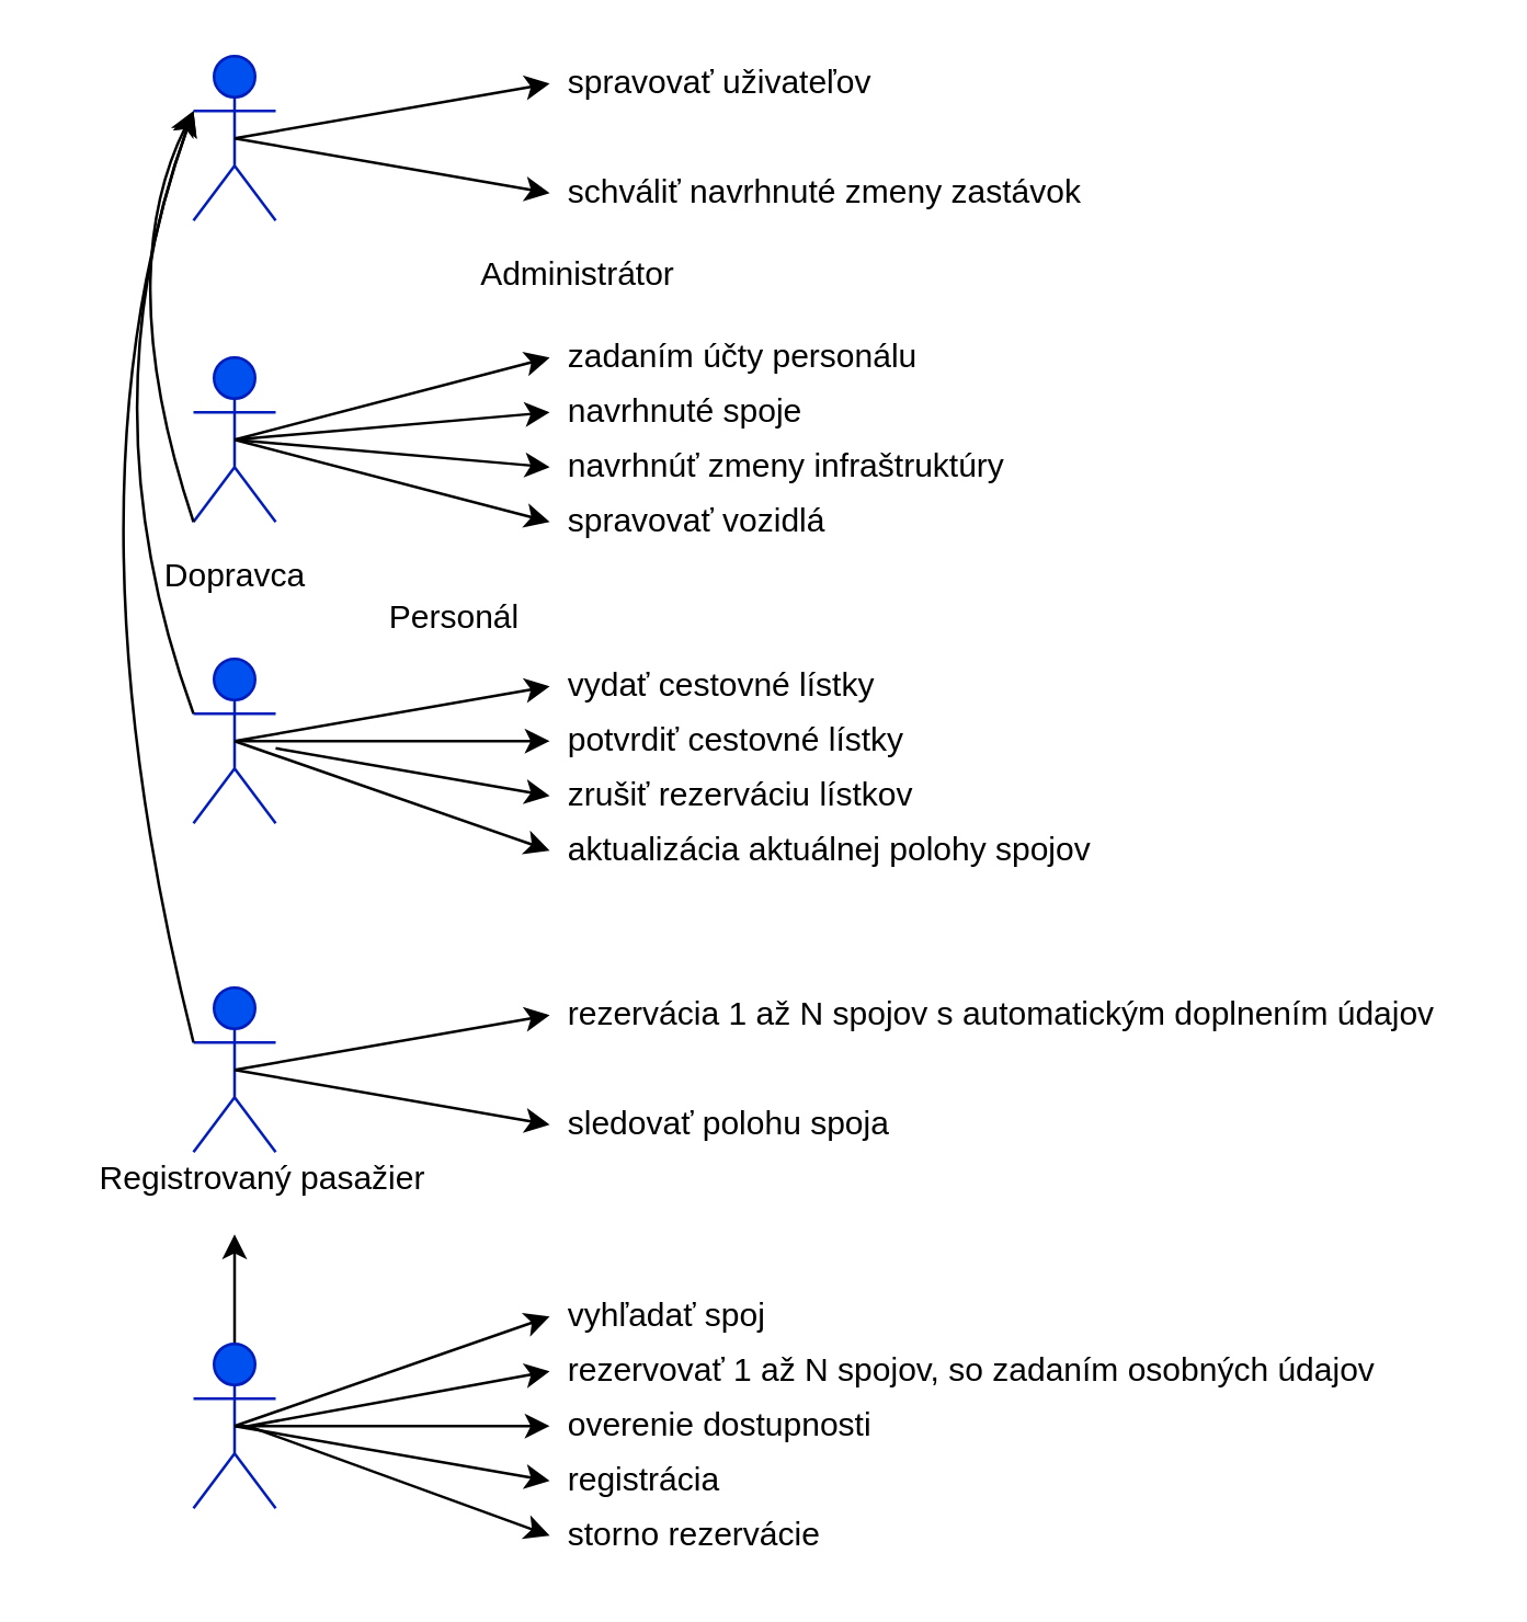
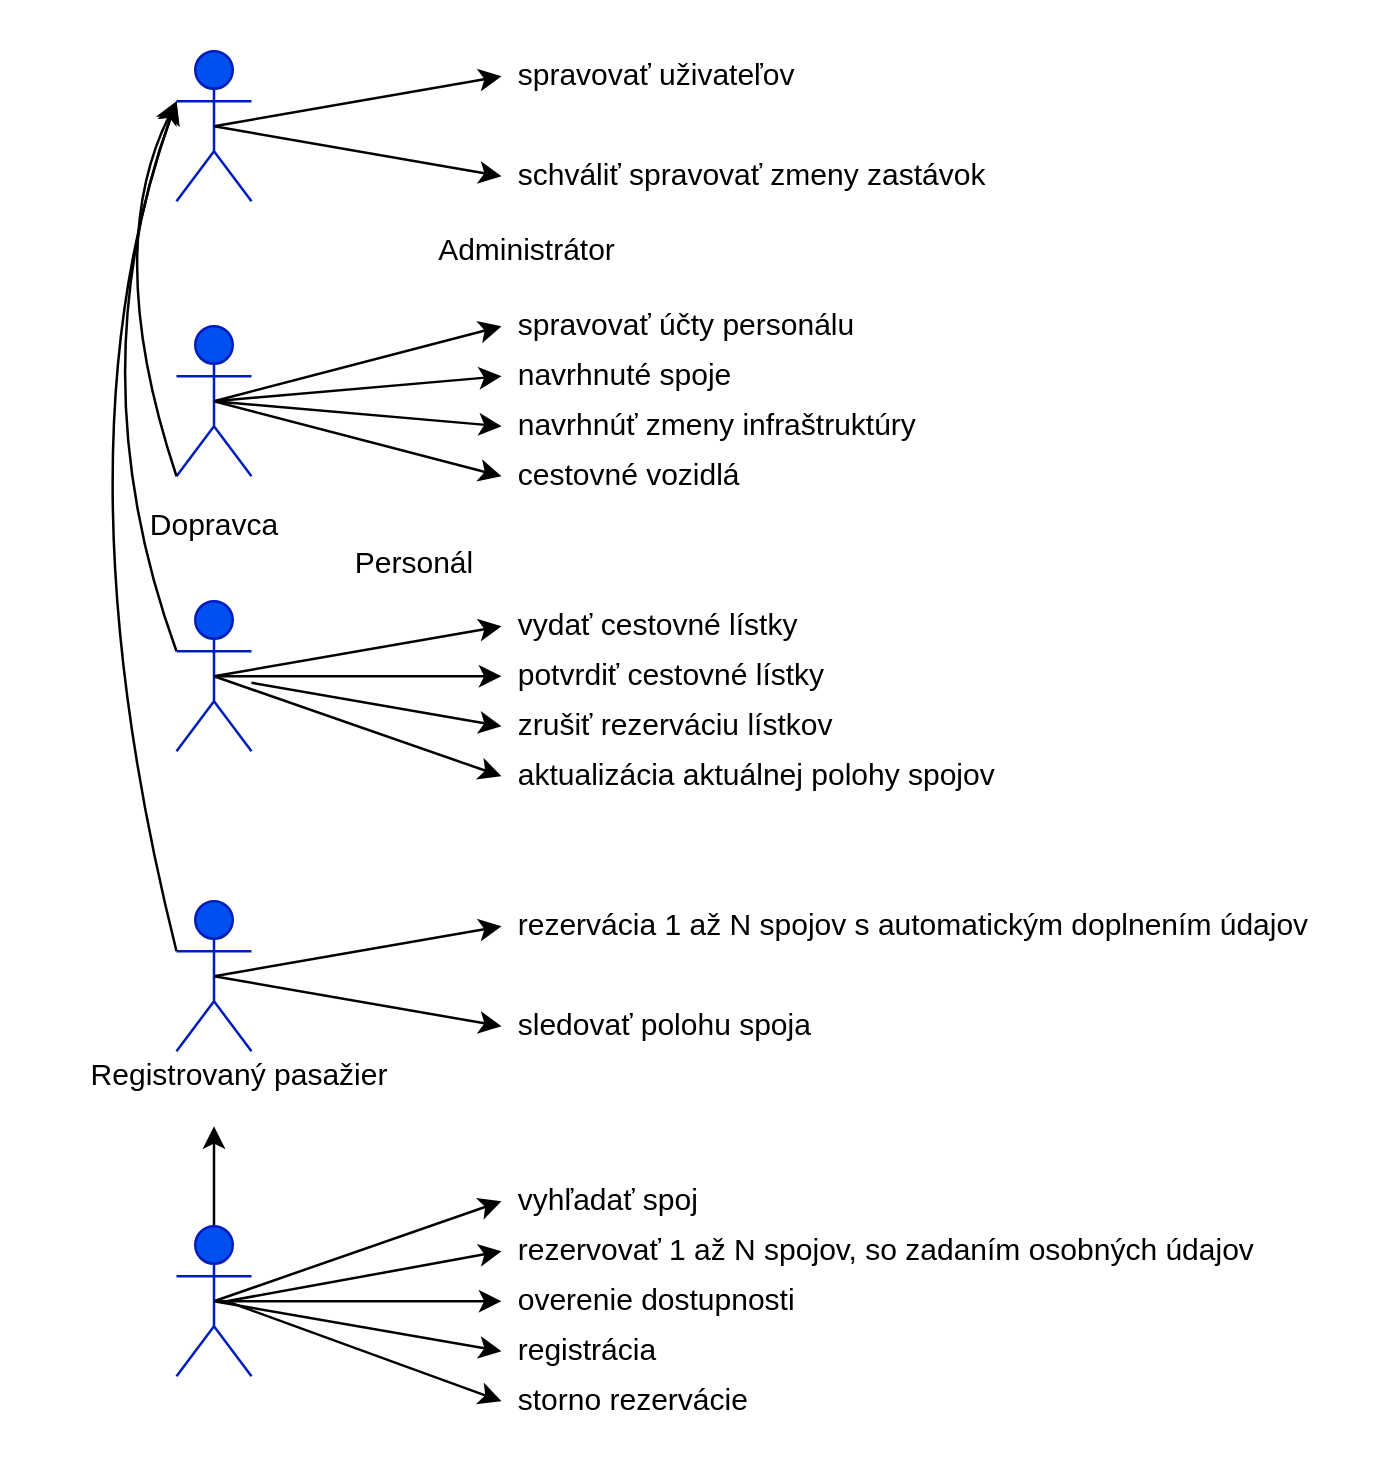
- <mxCell id="42" value="schváliť navrhnuté zmeny zastávok" style="text;html=1;align=left;verticalAlign=middle;resizable=0;points=[];autosize=1;strokeColor=none;" parent="1" vertex="1"><mxGeometry x="205" y="60" width="200" height="20" as="geometry" /></mxCell>
+ <mxCell id="42" value="schváliť spravovať zmeny zastávok" style="text;html=1;align=left;verticalAlign=middle;resizable=0;points=[];autosize=1;strokeColor=none;" parent="1" vertex="1"><mxGeometry x="205" y="60" width="200" height="20" as="geometry" /></mxCell>
- <mxCell id="28" value="zadaním účty personálu" style="text;html=1;align=left;verticalAlign=middle;resizable=0;points=[];autosize=1;strokeColor=none;" parent="1" vertex="1"><mxGeometry x="205" y="120" width="150" height="20" as="geometry" /></mxCell>
+ <mxCell id="28" value="spravovať účty personálu" style="text;html=1;align=left;verticalAlign=middle;resizable=0;points=[];autosize=1;strokeColor=none;" parent="1" vertex="1"><mxGeometry x="205" y="120" width="150" height="20" as="geometry" /></mxCell>
- <mxCell id="35" value="spravovať vozidlá" style="text;html=1;align=left;verticalAlign=middle;resizable=0;points=[];autosize=1;strokeColor=none;" parent="1" vertex="1"><mxGeometry x="205" y="180" width="110" height="20" as="geometry" /></mxCell>
+ <mxCell id="35" value="cestovné vozidlá" style="text;html=1;align=left;verticalAlign=middle;resizable=0;points=[];autosize=1;strokeColor=none;" parent="1" vertex="1"><mxGeometry x="205" y="180" width="110" height="20" as="geometry" /></mxCell>
